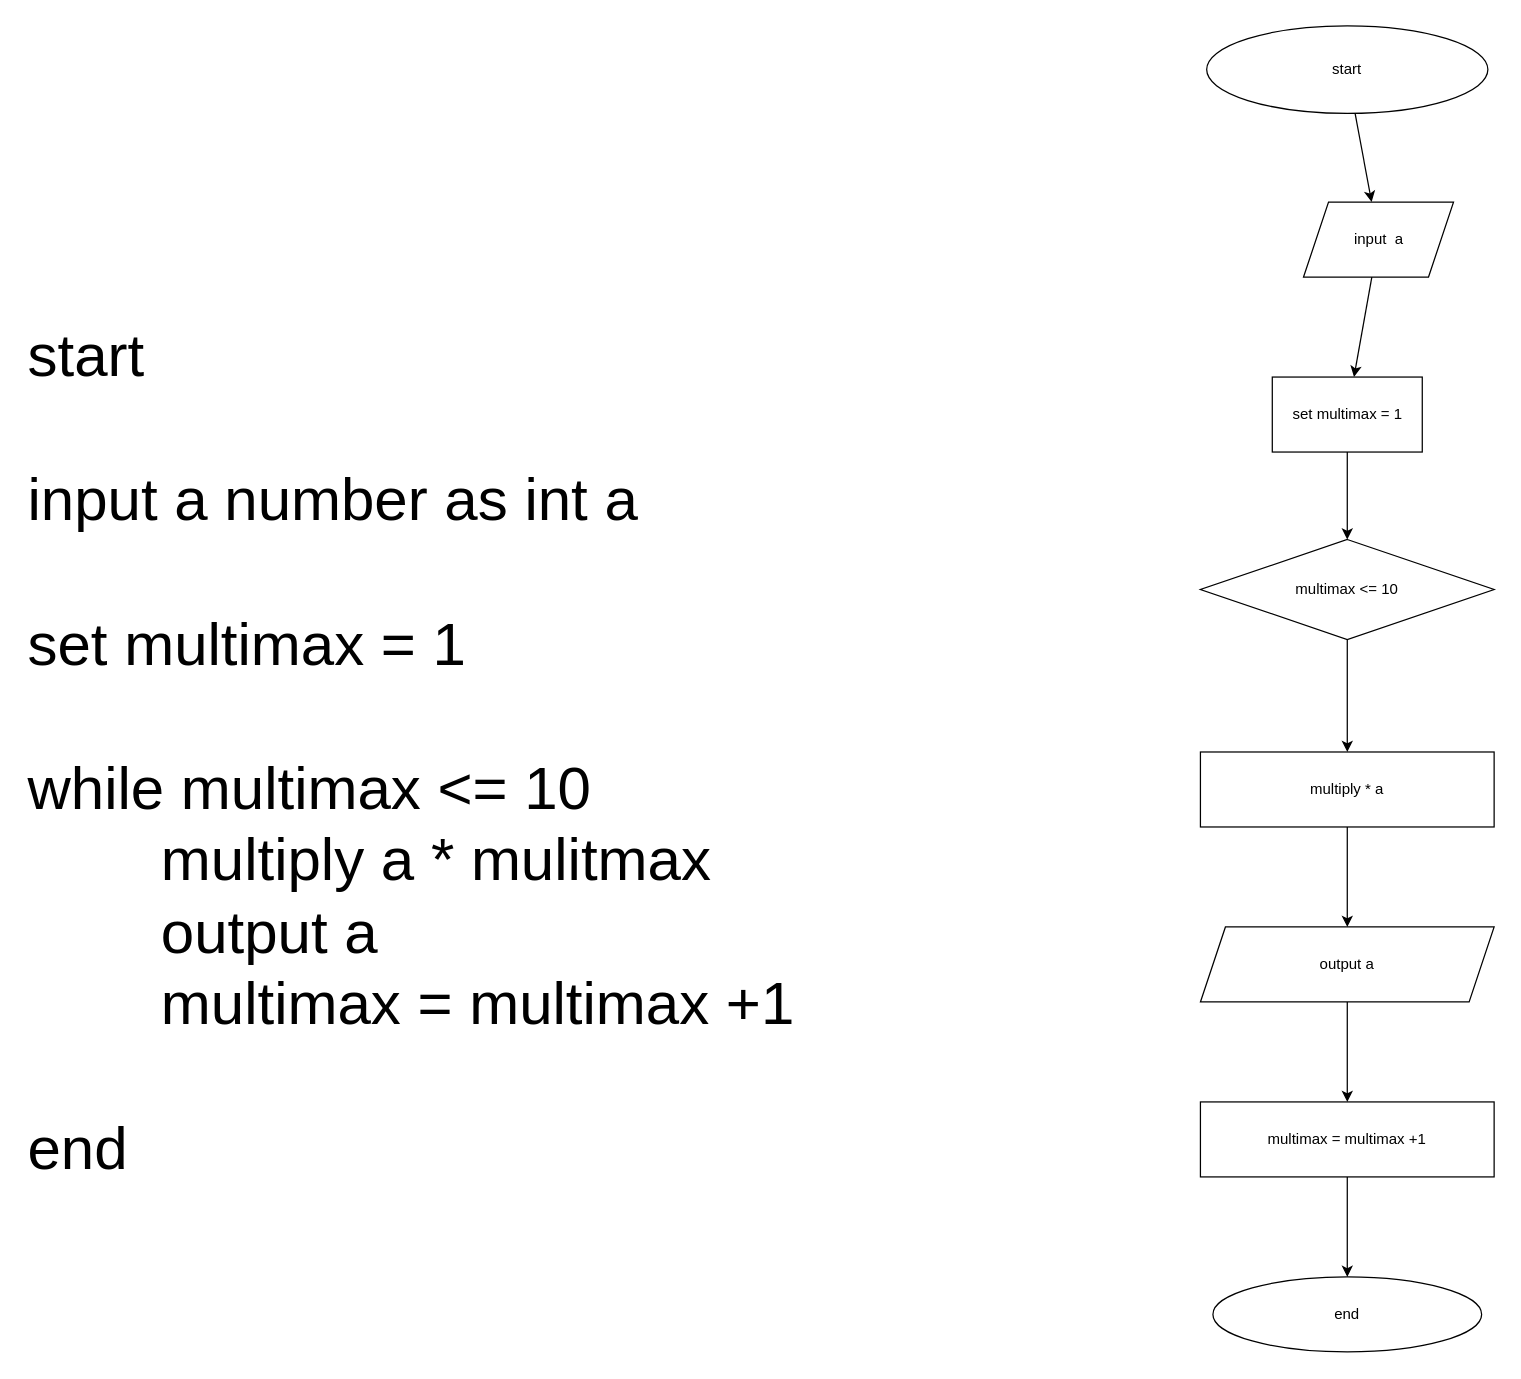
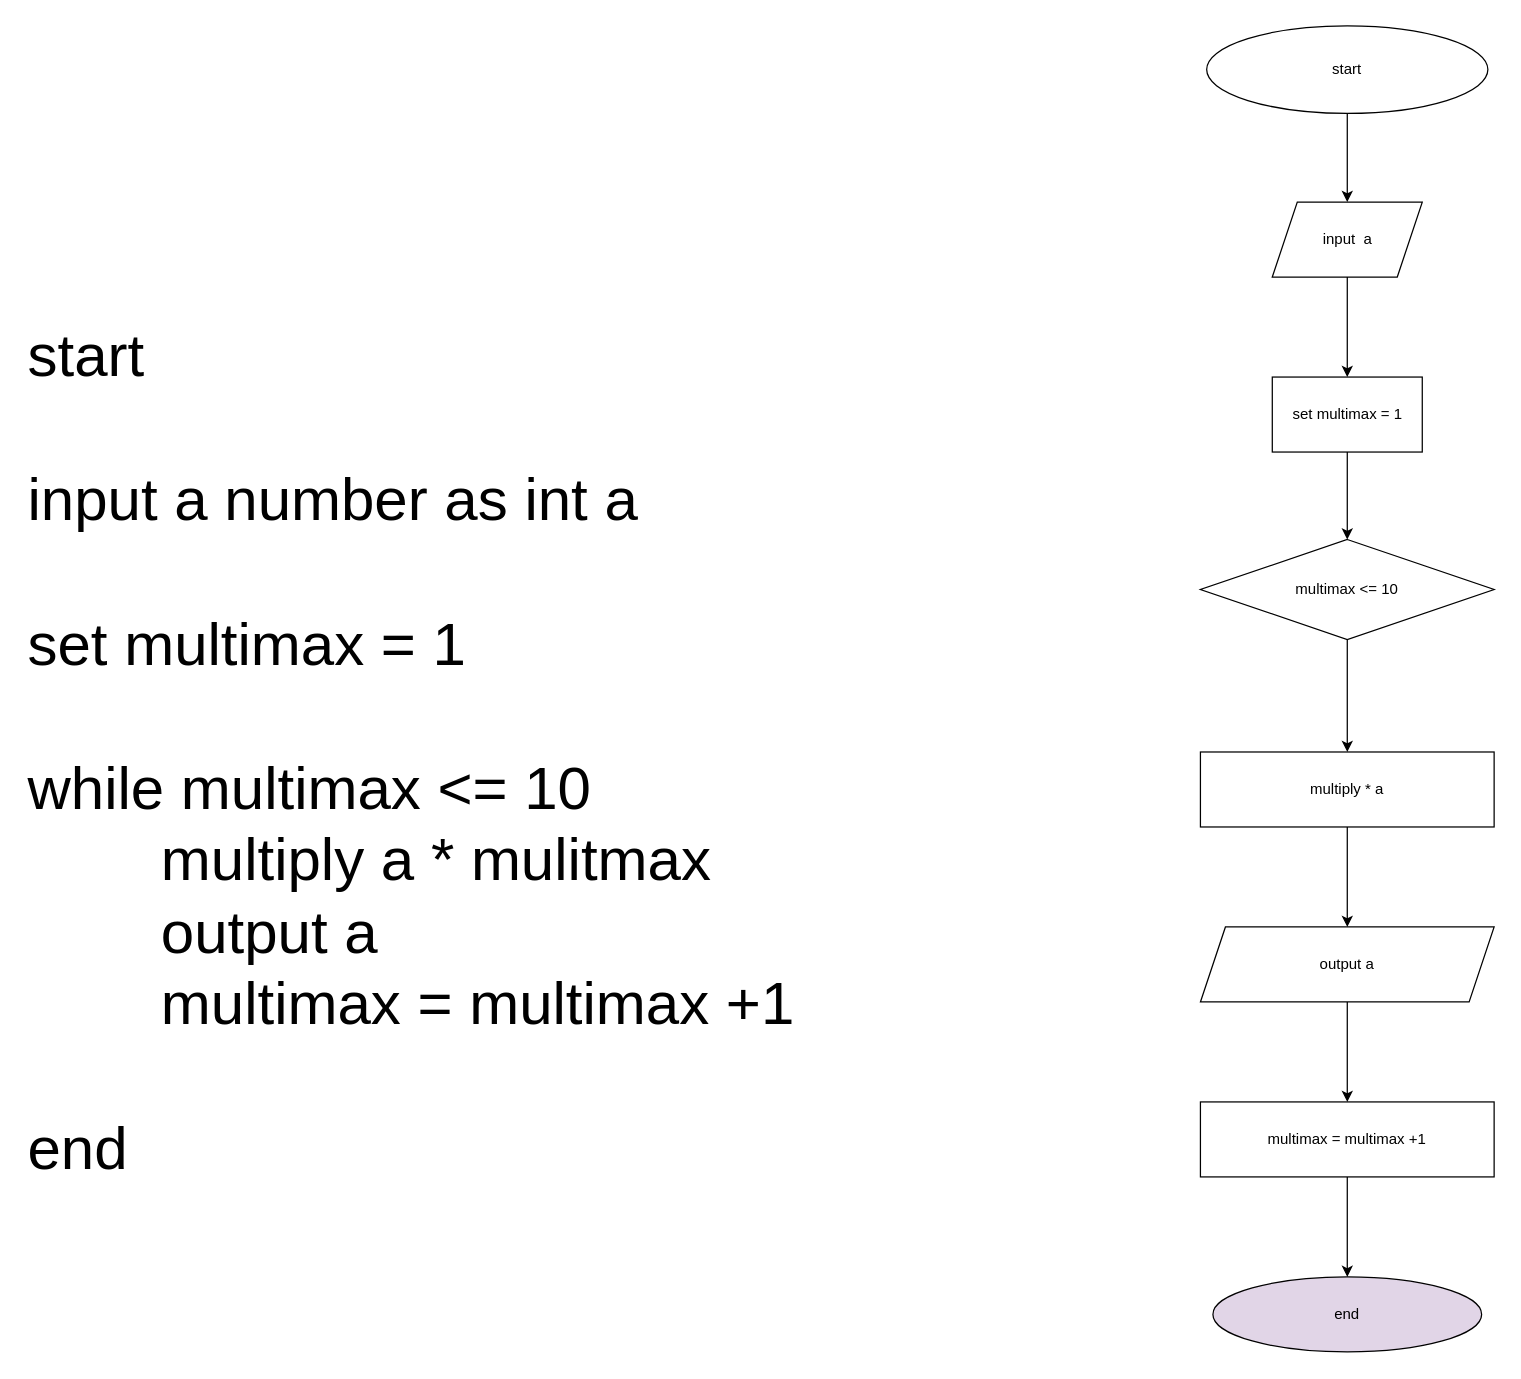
- <mxCell id="6" value="input&amp;nbsp; a" style="shape=parallelogram;perimeter=parallelogramPerimeter;whiteSpace=wrap;html=1;fixedSize=1;" vertex="1" parent="4"><mxGeometry x="82.5" y="141" width="120" height="60" as="geometry" /></mxCell>
+ <mxCell id="6" value="input&amp;nbsp; a" style="shape=parallelogram;perimeter=parallelogramPerimeter;whiteSpace=wrap;html=1;fixedSize=1;" vertex="1" parent="4"><mxGeometry x="57.5" y="141" width="120" height="60" as="geometry" /></mxCell>
- <mxCell id="18" value="end" style="ellipse;whiteSpace=wrap;html=1;" vertex="1" parent="4"><mxGeometry x="10" y="1001" width="215" height="60" as="geometry" /></mxCell>
+ <mxCell id="18" value="end" style="ellipse;whiteSpace=wrap;html=1;fillColor=#e1d5e7;" vertex="1" parent="4"><mxGeometry x="10" y="1001" width="215" height="60" as="geometry" /></mxCell>
